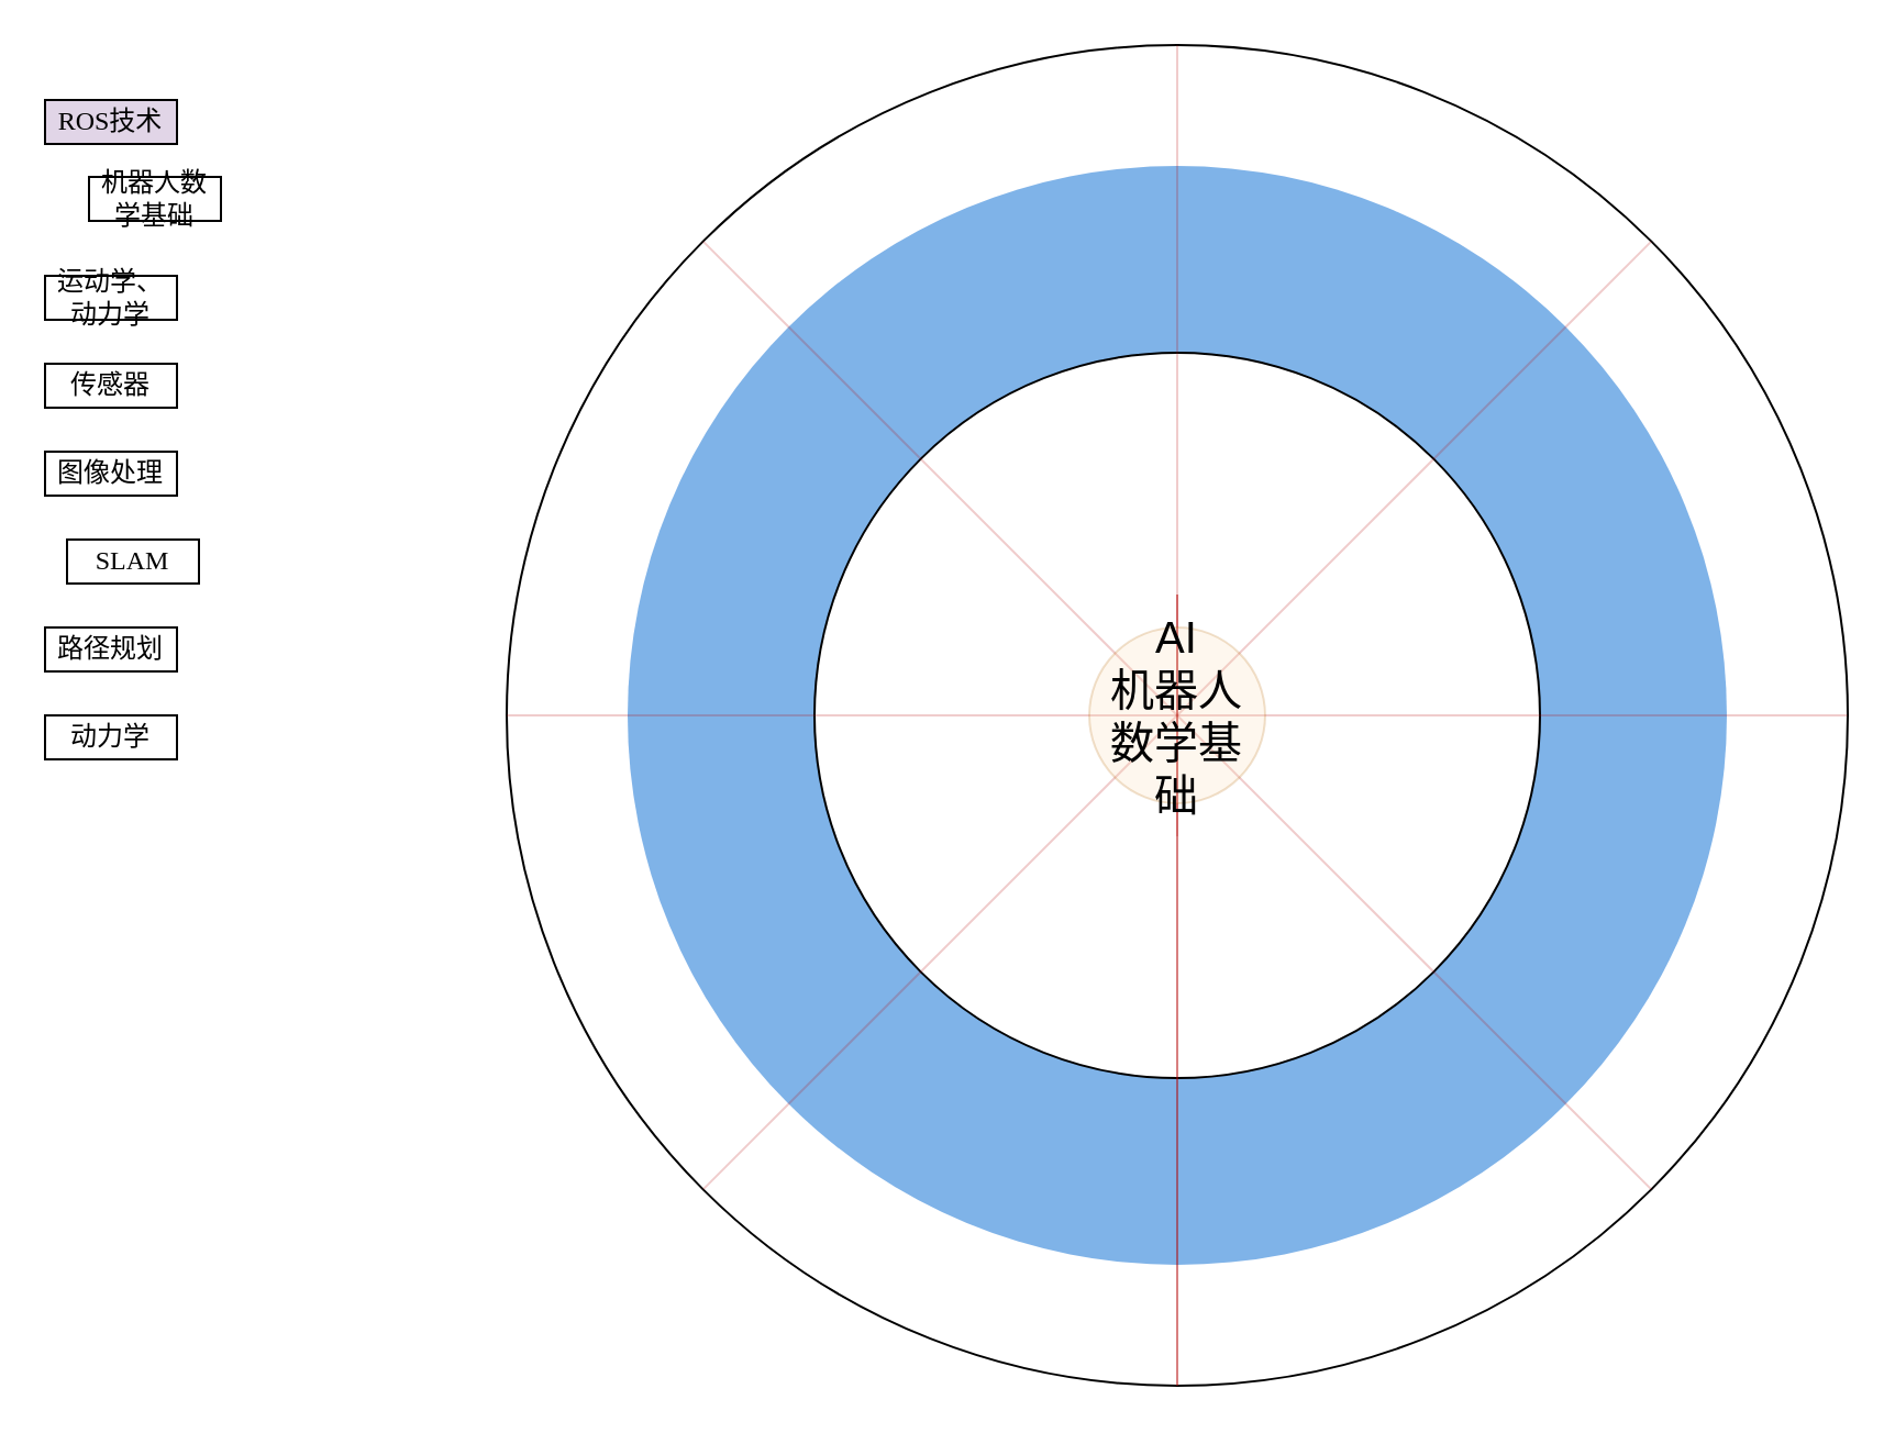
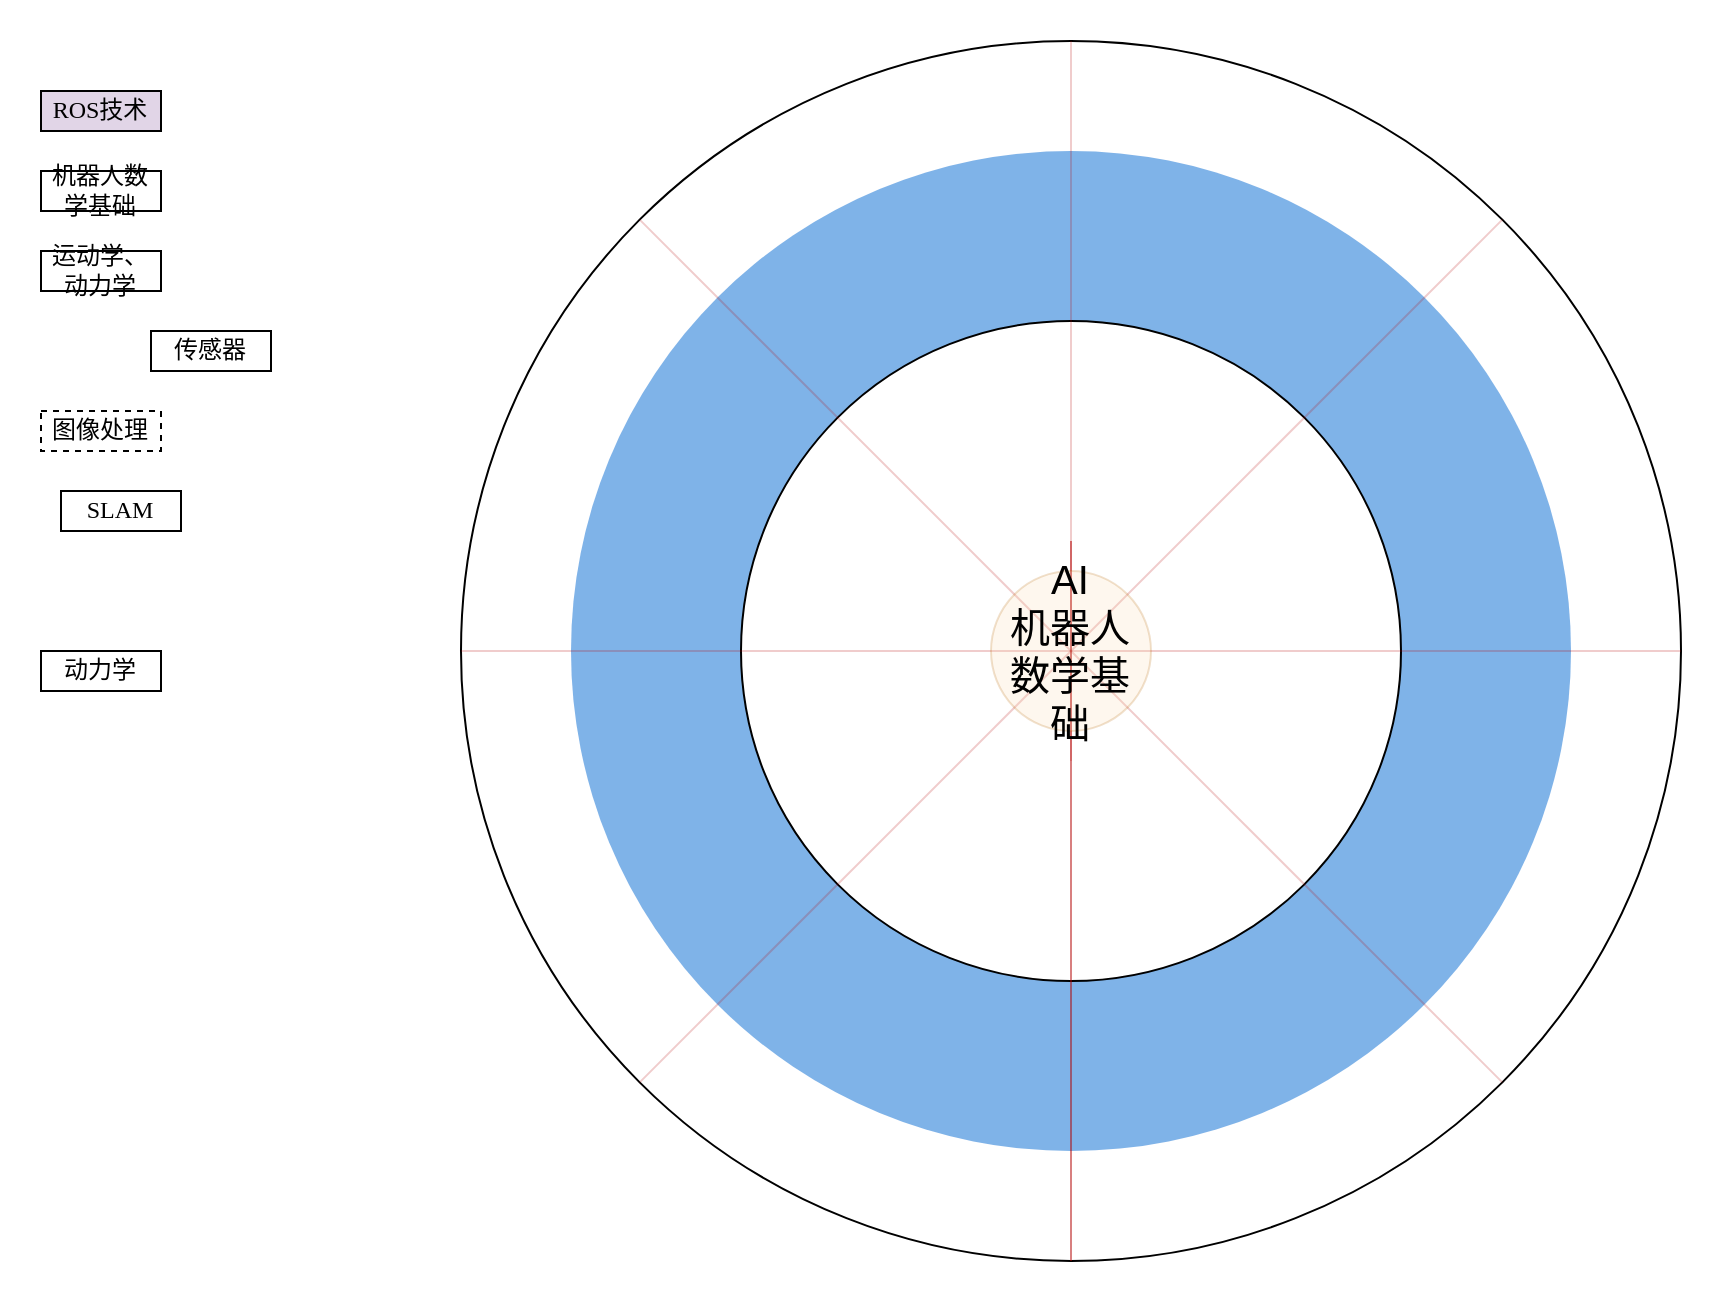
- <mxCell id="12" value="&lt;span style=&quot;font-family: 宋体; text-align: justify;&quot;&gt;机器人数学基础&lt;/span&gt;" style="rounded=0;whiteSpace=wrap;html=1;" vertex="1" parent="1"><mxGeometry x="40" y="80" width="60" height="20" as="geometry" /></mxCell>
+ <mxCell id="12" value="&lt;span style=&quot;font-family: 宋体; text-align: justify;&quot;&gt;机器人数学基础&lt;/span&gt;" style="rounded=0;whiteSpace=wrap;html=1;" vertex="1" parent="1"><mxGeometry x="20" y="85" width="60" height="20" as="geometry" /></mxCell>
- <mxCell id="14" value="&lt;span style=&quot;font-family: 宋体; text-align: justify;&quot;&gt;传感器&lt;/span&gt;" style="rounded=0;whiteSpace=wrap;html=1;" vertex="1" parent="1"><mxGeometry x="20" y="165" width="60" height="20" as="geometry" /></mxCell>
+ <mxCell id="14" value="&lt;span style=&quot;font-family: 宋体; text-align: justify;&quot;&gt;传感器&lt;/span&gt;" style="rounded=0;whiteSpace=wrap;html=1;" vertex="1" parent="1"><mxGeometry x="75" y="165" width="60" height="20" as="geometry" /></mxCell>
- <mxCell id="15" value="&lt;span style=&quot;font-family: 宋体; text-align: justify;&quot;&gt;图像处理&lt;/span&gt;" style="rounded=0;whiteSpace=wrap;html=1;" vertex="1" parent="1"><mxGeometry x="20" y="205" width="60" height="20" as="geometry" /></mxCell>
+ <mxCell id="15" value="&lt;span style=&quot;font-family: 宋体; text-align: justify;&quot;&gt;图像处理&lt;/span&gt;" style="rounded=0;whiteSpace=wrap;html=1;dashed=1;" vertex="1" parent="1"><mxGeometry x="20" y="205" width="60" height="20" as="geometry" /></mxCell>
- <mxCell id="16" value="&lt;span style=&quot;font-family: 宋体; text-align: justify;&quot;&gt;路径规划&lt;/span&gt;" style="rounded=0;whiteSpace=wrap;html=1;" vertex="1" parent="1"><mxGeometry x="20" y="285" width="60" height="20" as="geometry" /></mxCell>
